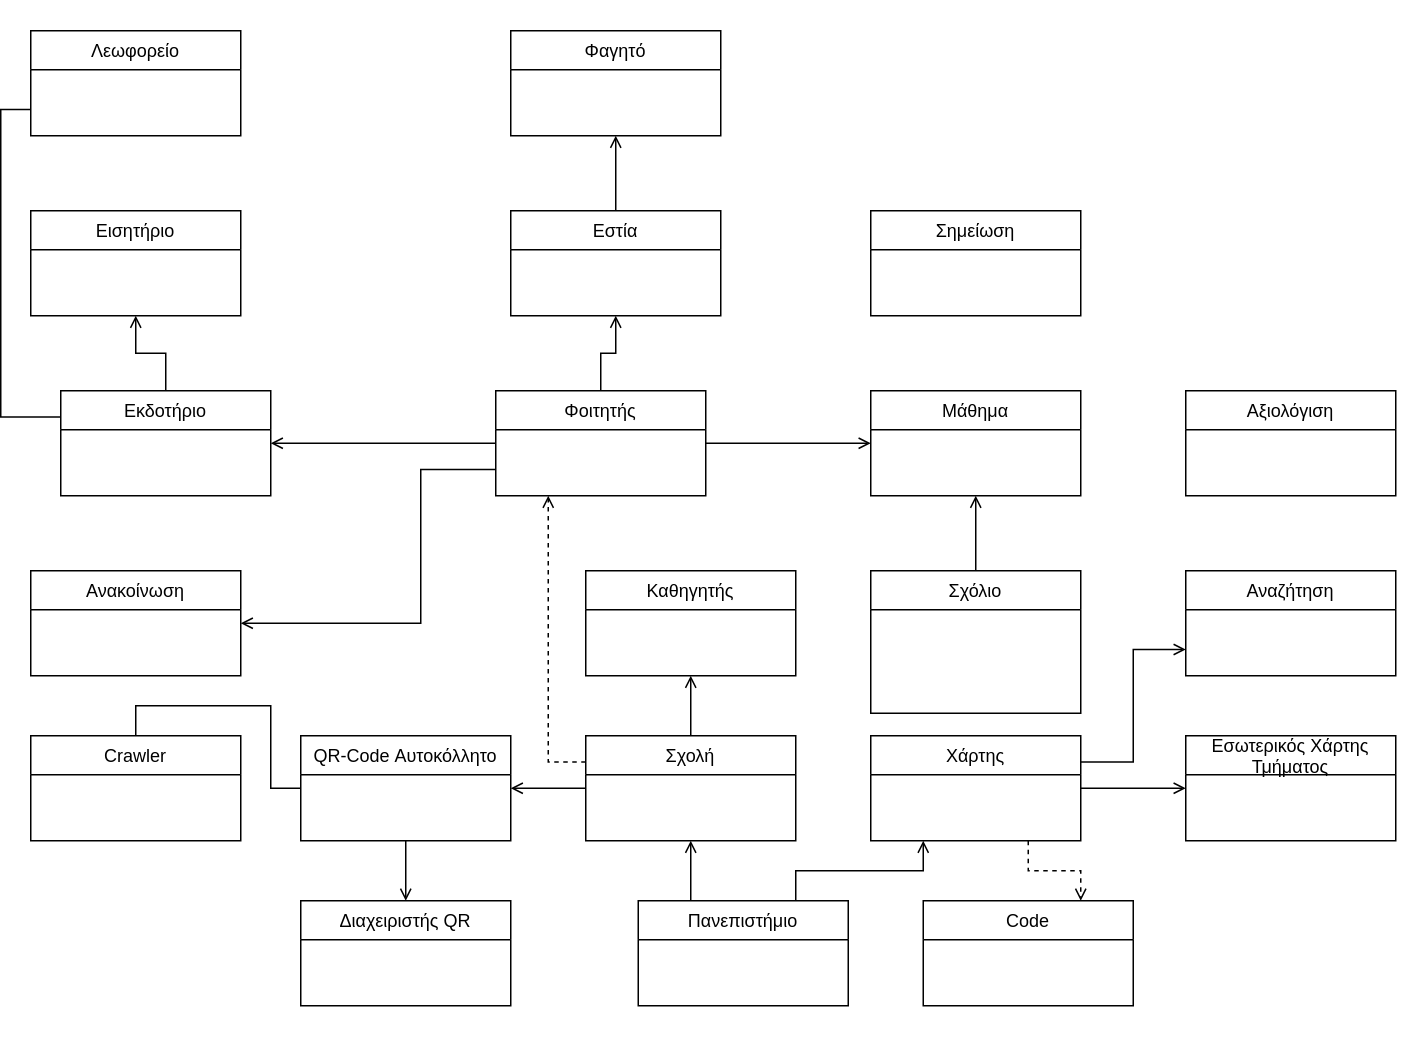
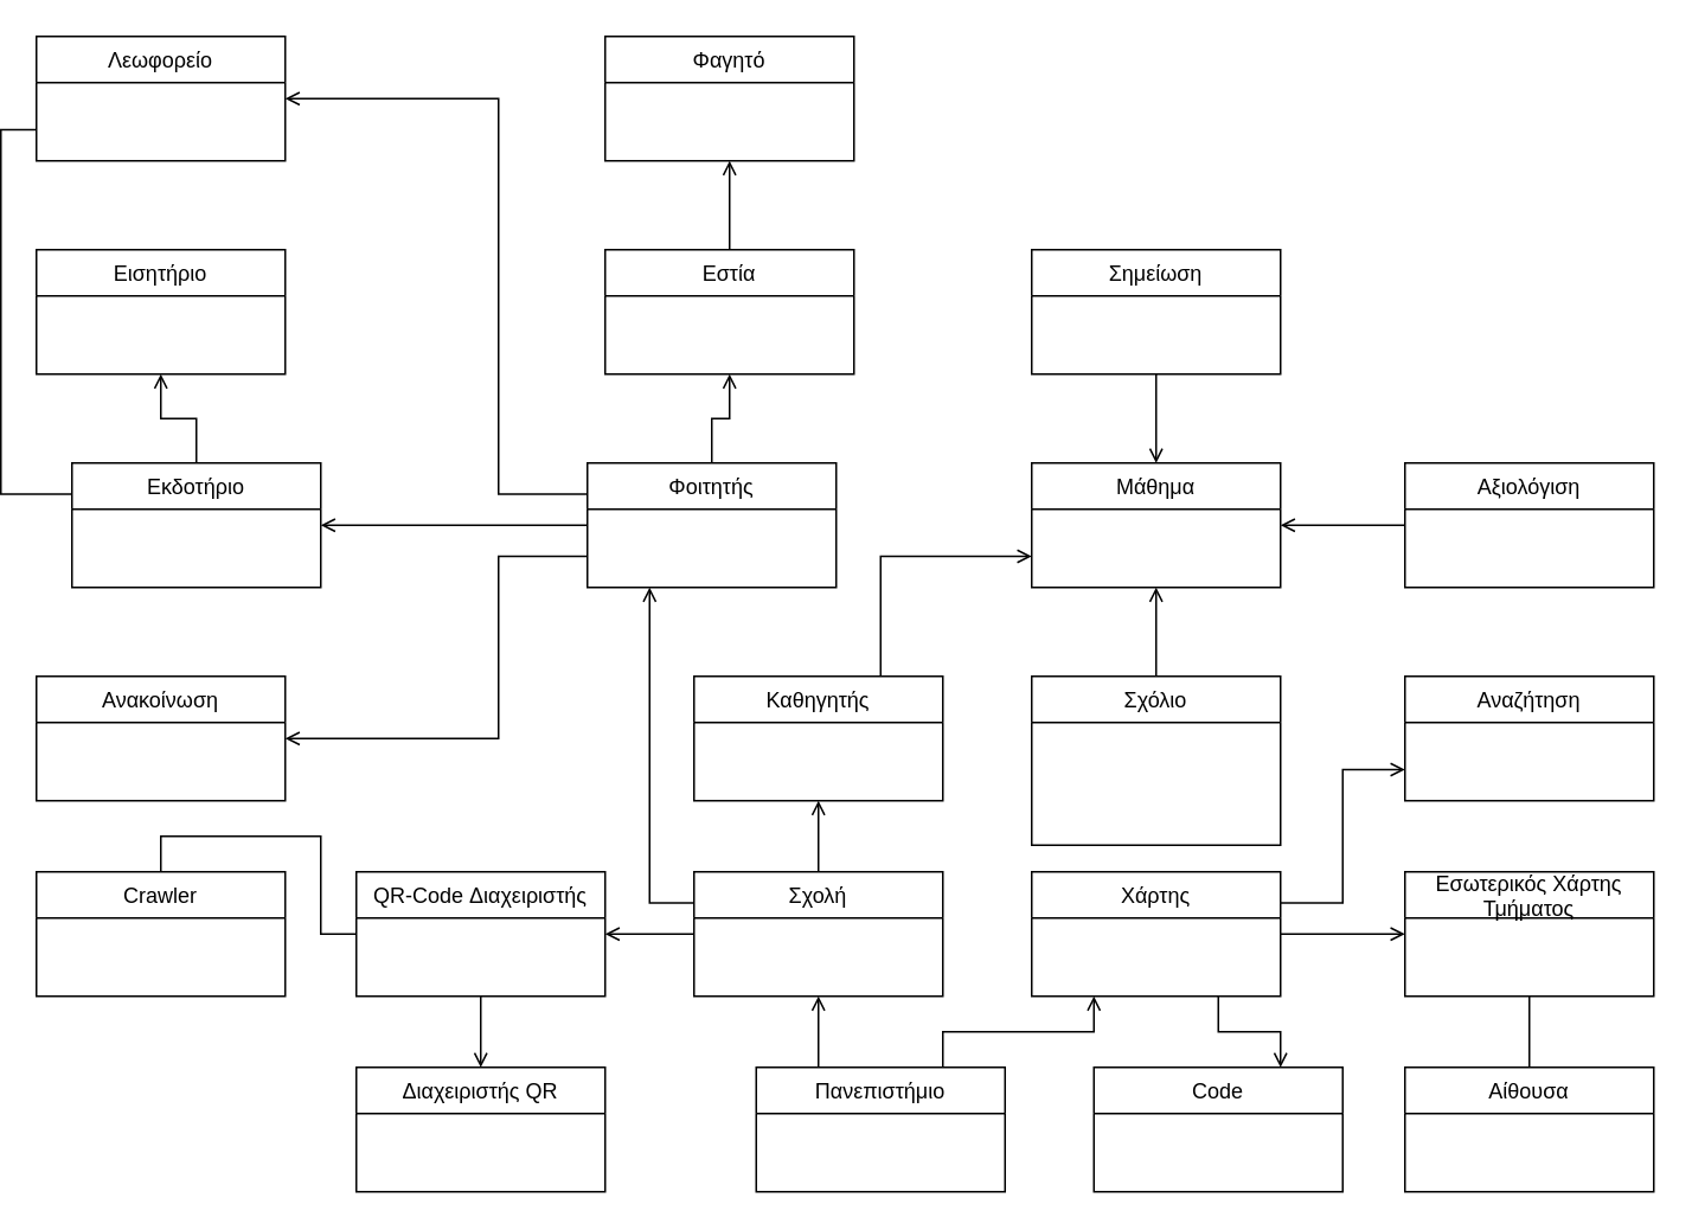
+ <mxCell id="3" style="edgeStyle=orthogonalEdgeStyle;rounded=0;orthogonalLoop=1;jettySize=auto;html=1;exitX=0;exitY=0.25;exitDx=0;exitDy=0;entryX=1;entryY=0.5;entryDx=0;entryDy=0;endArrow=open;endFill=0;" edge="1" parent="1" source="7" target="25"><mxGeometry relative="1" as="geometry"><Array as="points"><mxPoint x="280" y="278" /><mxPoint x="280" y="55" /></Array></mxGeometry></mxCell>
+ <mxCell id="13" style="edgeStyle=orthogonalEdgeStyle;rounded=0;orthogonalLoop=1;jettySize=auto;html=1;exitX=0.5;exitY=1;exitDx=0;exitDy=0;entryX=0.5;entryY=0;entryDx=0;entryDy=0;endArrow=open;endFill=0;" parent="1" source="14" target="12" edge="1"><mxGeometry relative="1" as="geometry" /></mxCell>
- <mxCell id="6" style="edgeStyle=orthogonalEdgeStyle;rounded=0;orthogonalLoop=1;jettySize=auto;html=1;exitX=1;exitY=0.5;exitDx=0;exitDy=0;entryX=0;entryY=0.5;entryDx=0;entryDy=0;endArrow=open;endFill=0;" edge="1" parent="1" source="7" target="12"><mxGeometry relative="1" as="geometry" /></mxCell>
+ <mxCell id="21" style="edgeStyle=orthogonalEdgeStyle;rounded=0;orthogonalLoop=1;jettySize=auto;html=1;exitX=0;exitY=0.5;exitDx=0;exitDy=0;entryX=1;entryY=0.5;entryDx=0;entryDy=0;endArrow=open;endFill=0;" parent="1" source="22" target="12" edge="1"><mxGeometry relative="1" as="geometry" /></mxCell>
+ <mxCell id="36" style="edgeStyle=orthogonalEdgeStyle;rounded=0;orthogonalLoop=1;jettySize=auto;html=1;exitX=0.75;exitY=0;exitDx=0;exitDy=0;entryX=0;entryY=0.75;entryDx=0;entryDy=0;endArrow=open;endFill=0;" edge="1" parent="1" source="37" target="12"><mxGeometry relative="1" as="geometry" /></mxCell>
- <mxCell id="33" style="edgeStyle=orthogonalEdgeStyle;rounded=0;orthogonalLoop=1;jettySize=auto;html=1;exitX=0;exitY=0.25;exitDx=0;exitDy=0;entryX=0.25;entryY=1;entryDx=0;entryDy=0;endArrow=open;endFill=0;dashed=1;" edge="1" parent="1" source="34" target="7"><mxGeometry relative="1" as="geometry"><mxPoint x="360" y="330" as="targetPoint" /></mxGeometry></mxCell>
+ <mxCell id="33" style="edgeStyle=orthogonalEdgeStyle;rounded=0;orthogonalLoop=1;jettySize=auto;html=1;exitX=0;exitY=0.25;exitDx=0;exitDy=0;entryX=0.25;entryY=1;entryDx=0;entryDy=0;endArrow=open;endFill=0;" edge="1" parent="1" source="34" target="7"><mxGeometry relative="1" as="geometry"><mxPoint x="360" y="330" as="targetPoint" /></mxGeometry></mxCell>
- <mxCell id="16" value="QR-Code Αυτοκόλλητο" style="swimlane;fontStyle=0;childLayout=stackLayout;horizontal=1;startSize=26;horizontalStack=0;resizeParent=1;resizeParentMax=0;resizeLast=0;collapsible=1;marginBottom=0;" parent="1" vertex="1"><mxGeometry x="200" y="490" width="140" height="70" as="geometry"><mxRectangle x="275" y="70" width="100" height="26" as="alternateBounds" /></mxGeometry></mxCell>
+ <mxCell id="16" value="QR-Code Διαχειριστής" style="swimlane;fontStyle=0;childLayout=stackLayout;horizontal=1;startSize=26;horizontalStack=0;resizeParent=1;resizeParentMax=0;resizeLast=0;collapsible=1;marginBottom=0;" parent="1" vertex="1"><mxGeometry x="200" y="490" width="140" height="70" as="geometry"><mxRectangle x="275" y="70" width="100" height="26" as="alternateBounds" /></mxGeometry></mxCell>
- <mxCell id="9" style="edgeStyle=orthogonalEdgeStyle;rounded=0;orthogonalLoop=1;jettySize=auto;html=1;exitX=0.75;exitY=1;exitDx=0;exitDy=0;entryX=0.75;entryY=0;entryDx=0;entryDy=0;endArrow=open;endFill=0;dashed=1;" edge="1" parent="1" source="11" target="42"><mxGeometry relative="1" as="geometry" /></mxCell>
+ <mxCell id="9" style="edgeStyle=orthogonalEdgeStyle;rounded=0;orthogonalLoop=1;jettySize=auto;html=1;exitX=0.75;exitY=1;exitDx=0;exitDy=0;entryX=0.75;entryY=0;entryDx=0;entryDy=0;endArrow=open;endFill=0;" edge="1" parent="1" source="11" target="42"><mxGeometry relative="1" as="geometry" /></mxCell>
+ <mxCell id="45" style="edgeStyle=orthogonalEdgeStyle;rounded=0;orthogonalLoop=1;jettySize=auto;html=1;exitX=0.5;exitY=0;exitDx=0;exitDy=0;entryX=0.5;entryY=1;entryDx=0;entryDy=0;endArrow=none;endFill=0;" edge="1" parent="1" source="46" target="30"><mxGeometry relative="1" as="geometry" /></mxCell>
+ <mxCell id="46" value="Αίθουσα" style="swimlane;fontStyle=0;childLayout=stackLayout;horizontal=1;startSize=26;horizontalStack=0;resizeParent=1;resizeParentMax=0;resizeLast=0;collapsible=1;marginBottom=0;" vertex="1" parent="1"><mxGeometry x="790" y="600" width="140" height="70" as="geometry"><mxRectangle x="275" y="70" width="100" height="26" as="alternateBounds" /></mxGeometry></mxCell>
